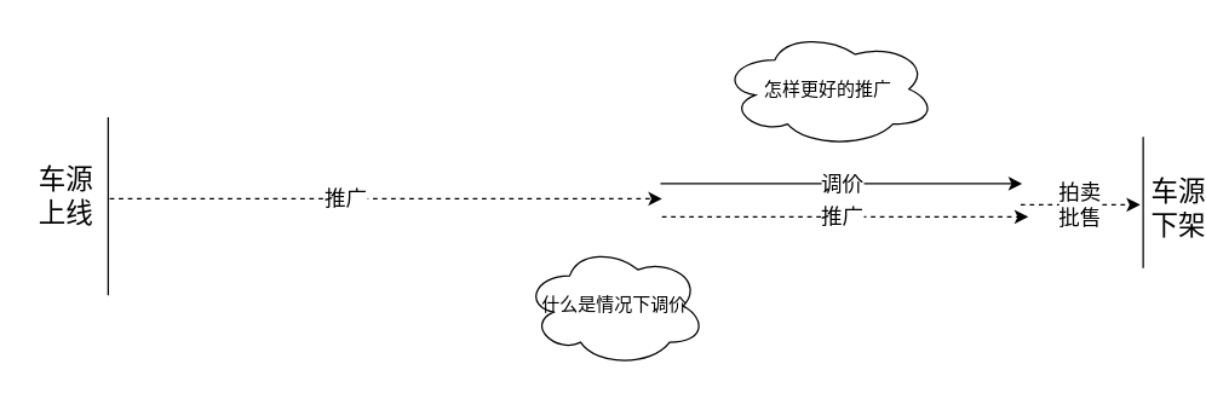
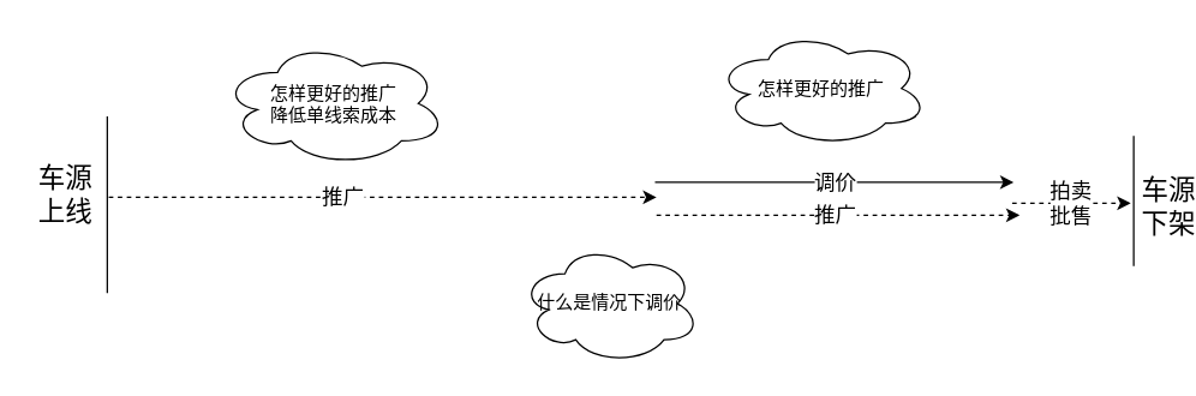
+ <mxCell id="11" value="怎样更好的推广&lt;br&gt;降低单线索成本" style="ellipse;shape=cloud;whiteSpace=wrap;html=1;" vertex="1" parent="1"><mxGeometry x="147" y="27" width="150" height="83" as="geometry" /></mxCell>
